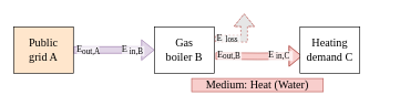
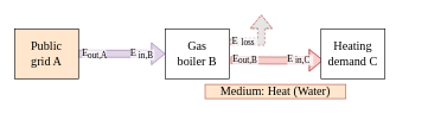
- <mxCell id="7" value="Medium: Heat (Water)" style="rounded=0;whiteSpace=wrap;html=1;strokeColor=#b85450;fillColor=#f8cecc;fontFamily=Times New Roman;fontSize=17;" parent="1" vertex="1"><mxGeometry x="288" y="118" width="198" height="20" as="geometry" /></mxCell>
+ <mxCell id="7" value="Medium: Heat (Water)" style="rounded=0;whiteSpace=wrap;html=1;strokeColor=#b85450;fillColor=#ffe6cc;fontFamily=Times New Roman;fontSize=17;" parent="1" vertex="1"><mxGeometry x="288" y="118" width="198" height="20" as="geometry" /></mxCell>
